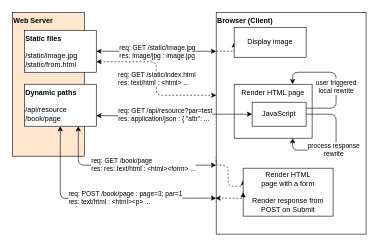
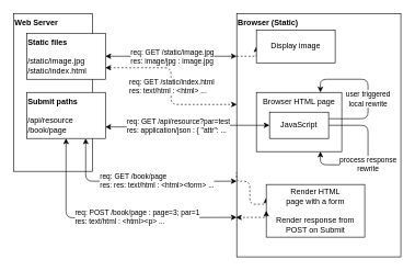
- <mxCell id="2" value="&lt;b&gt;Web Server&lt;/b&gt;" style="rounded=0;whiteSpace=wrap;html=1;align=left;verticalAlign=top;fillColor=#ffe6cc;" parent="1" vertex="1"><mxGeometry x="20" y="20" width="120" height="240" as="geometry" /></mxCell>
+ <mxCell id="2" value="&lt;b&gt;Web Server&lt;/b&gt;" style="rounded=0;whiteSpace=wrap;html=1;align=left;verticalAlign=top;" parent="1" vertex="1"><mxGeometry x="20" y="20" width="120" height="240" as="geometry" /></mxCell>
- <mxCell id="4" value="&lt;b&gt;Browser (Client)&lt;/b&gt;" style="rounded=0;whiteSpace=wrap;html=1;align=left;verticalAlign=top;" parent="1" vertex="1"><mxGeometry x="360" y="20" width="250" height="370" as="geometry" /></mxCell>
+ <mxCell id="4" value="&lt;b&gt;Browser (Static)&lt;/b&gt;" style="rounded=0;whiteSpace=wrap;html=1;align=left;verticalAlign=top;" parent="1" vertex="1"><mxGeometry x="360" y="20" width="250" height="370" as="geometry" /></mxCell>
- <mxCell id="8" value="&lt;b&gt;Static files&lt;br&gt;&lt;/b&gt;&lt;br&gt;/static/image.jpg&lt;br&gt;/static/from.html" style="rounded=0;whiteSpace=wrap;html=1;align=left;verticalAlign=top;" parent="1" vertex="1"><mxGeometry x="40" y="50" width="120" height="70" as="geometry" /></mxCell>
+ <mxCell id="8" value="&lt;b&gt;Static files&lt;br&gt;&lt;/b&gt;&lt;br&gt;/static/image.jpg&lt;br&gt;/static/index.html" style="rounded=0;whiteSpace=wrap;html=1;align=left;verticalAlign=top;" parent="1" vertex="1"><mxGeometry x="40" y="50" width="120" height="70" as="geometry" /></mxCell>
- <mxCell id="11" value="Render HTML page" style="rounded=0;whiteSpace=wrap;html=1;verticalAlign=top;align=center;" parent="1" vertex="1"><mxGeometry x="390" y="140" width="130" height="90" as="geometry" /></mxCell>
+ <mxCell id="11" value="Browser HTML page" style="rounded=0;whiteSpace=wrap;html=1;verticalAlign=top;align=center;" parent="1" vertex="1"><mxGeometry x="390" y="140" width="130" height="90" as="geometry" /></mxCell>
- <mxCell id="9" value="&lt;b&gt;Dynamic paths&lt;br&gt;&lt;/b&gt;&lt;br&gt;/api/resource&lt;br&gt;/book/page" style="rounded=0;whiteSpace=wrap;html=1;align=left;verticalAlign=top;" parent="1" vertex="1"><mxGeometry x="40" y="140" width="120" height="70" as="geometry" /></mxCell>
+ <mxCell id="9" value="&lt;b&gt;Submit paths&lt;br&gt;&lt;/b&gt;&lt;br&gt;/api/resource&lt;br&gt;/book/page" style="rounded=0;whiteSpace=wrap;html=1;align=left;verticalAlign=top;" parent="1" vertex="1"><mxGeometry x="40" y="140" width="120" height="70" as="geometry" /></mxCell>
- <mxCell id="16" value="JavaScript" style="rounded=0;whiteSpace=wrap;html=1;" parent="1" vertex="1"><mxGeometry x="420" y="170" width="90" height="40" as="geometry" /></mxCell>
+ <mxCell id="16" value="JavaScript" style="rounded=0;whiteSpace=wrap;html=1;" parent="1" vertex="1"><mxGeometry x="410" y="170" width="90" height="40" as="geometry" /></mxCell>
